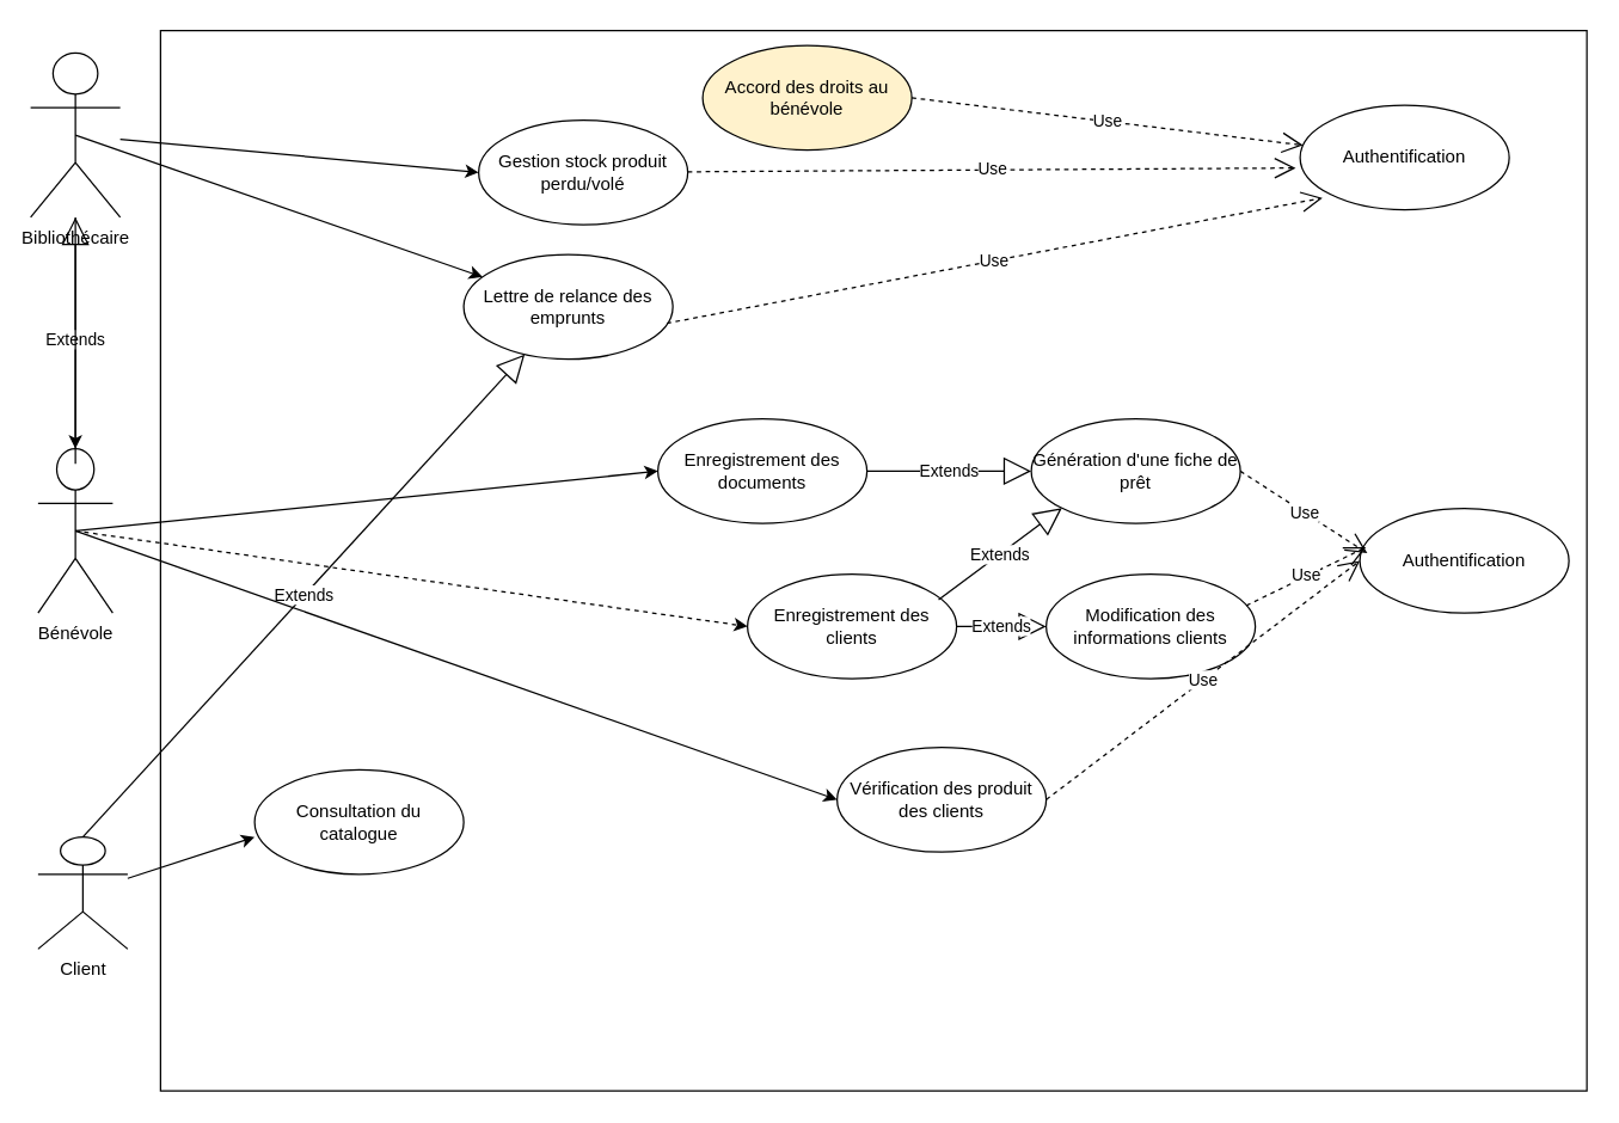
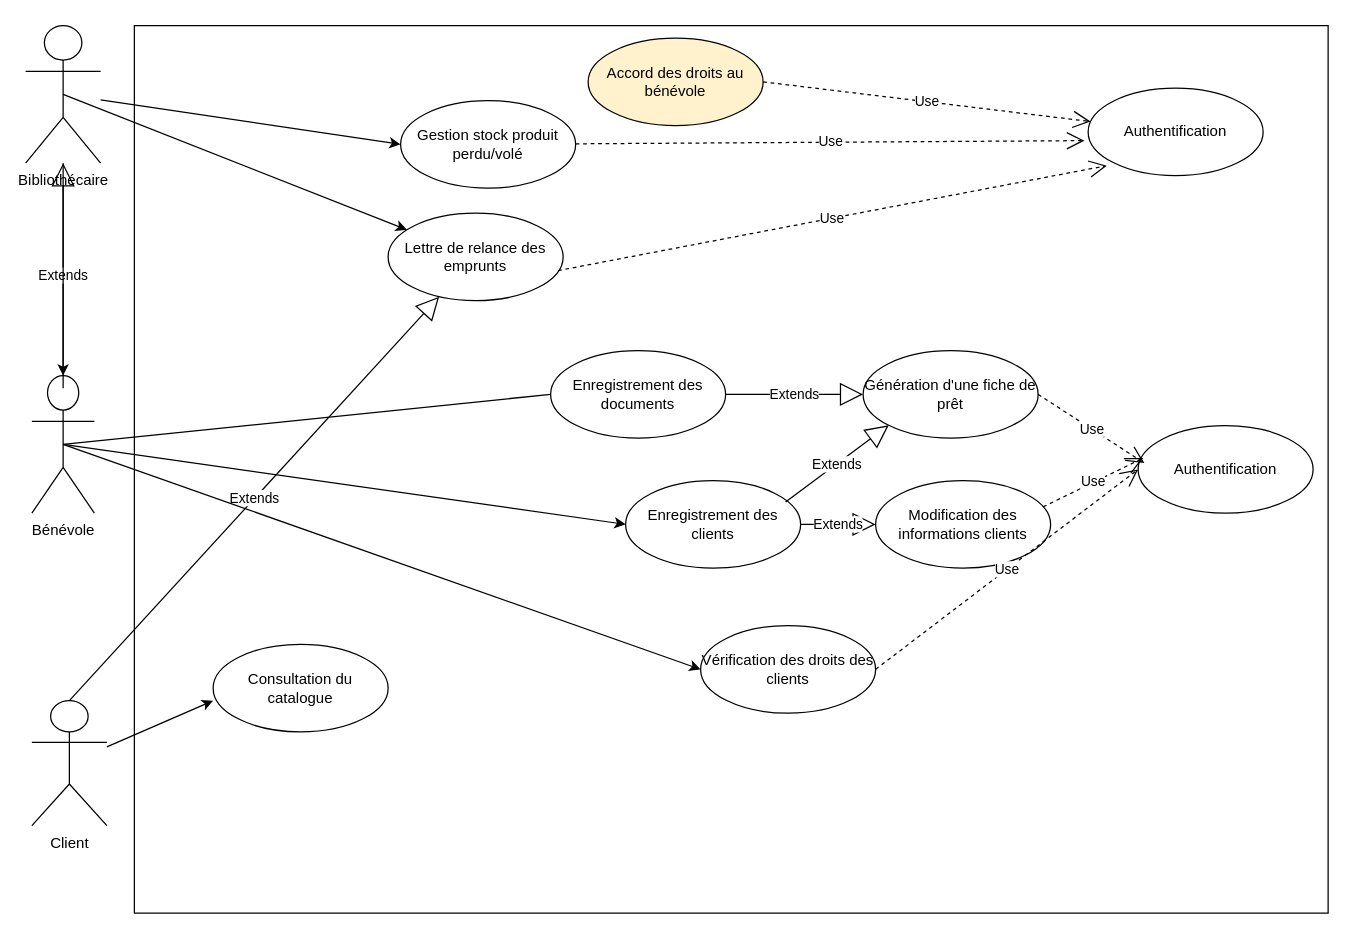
- <mxCell id="3" value="Bibliothécaire" style="shape=umlActor;verticalLabelPosition=bottom;verticalAlign=top;html=1;outlineConnect=0;" parent="1" vertex="1"><mxGeometry x="20" y="35" width="60" height="110" as="geometry" /></mxCell>
+ <mxCell id="3" value="Bibliothécaire" style="shape=umlActor;verticalLabelPosition=bottom;verticalAlign=top;html=1;outlineConnect=0;" parent="1" vertex="1"><mxGeometry x="20" y="20" width="60" height="110" as="geometry" /></mxCell>
- <mxCell id="30" value="" style="endArrow=classic;html=1;exitX=0.5;exitY=0.5;exitDx=0;exitDy=0;exitPerimeter=0;entryX=0;entryY=0.5;entryDx=0;entryDy=0;" edge="1" parent="1" source="4" target="7"><mxGeometry width="50" height="50" relative="1" as="geometry"><mxPoint x="500" y="560" as="sourcePoint" /><mxPoint x="550" y="510" as="targetPoint" /></mxGeometry></mxCell>
+ <mxCell id="30" value="" style="endArrow=none;html=1;exitX=0.5;exitY=0.5;exitDx=0;exitDy=0;exitPerimeter=0;entryX=0;entryY=0.5;entryDx=0;entryDy=0;" edge="1" parent="1" source="4" target="7"><mxGeometry width="50" height="50" relative="1" as="geometry"><mxPoint x="500" y="560" as="sourcePoint" /><mxPoint x="550" y="510" as="targetPoint" /></mxGeometry></mxCell>
- <mxCell id="31" value="" style="endArrow=classic;html=1;exitX=0.5;exitY=0.5;exitDx=0;exitDy=0;exitPerimeter=0;entryX=0;entryY=0.5;entryDx=0;entryDy=0;dashed=1;" edge="1" parent="1" source="4" target="8"><mxGeometry width="50" height="50" relative="1" as="geometry"><mxPoint x="60" y="365" as="sourcePoint" /><mxPoint x="450" y="325" as="targetPoint" /></mxGeometry></mxCell>
+ <mxCell id="31" value="" style="endArrow=classic;html=1;exitX=0.5;exitY=0.5;exitDx=0;exitDy=0;exitPerimeter=0;entryX=0;entryY=0.5;entryDx=0;entryDy=0;" edge="1" parent="1" source="4" target="8"><mxGeometry width="50" height="50" relative="1" as="geometry"><mxPoint x="60" y="365" as="sourcePoint" /><mxPoint x="450" y="325" as="targetPoint" /></mxGeometry></mxCell>
- <mxCell id="13" value="Vérification des produit des clients" style="ellipse;whiteSpace=wrap;html=1;" parent="1" vertex="1"><mxGeometry x="560" y="500" width="140" height="70" as="geometry" /></mxCell>
+ <mxCell id="13" value="Vérification des droits des clients" style="ellipse;whiteSpace=wrap;html=1;" parent="1" vertex="1"><mxGeometry x="560" y="500" width="140" height="70" as="geometry" /></mxCell>
- <mxCell id="5" value="Client" style="shape=umlActor;verticalLabelPosition=bottom;verticalAlign=top;html=1;outlineConnect=0;" parent="1" vertex="1"><mxGeometry x="25" y="560" width="60" height="75" as="geometry" /></mxCell>
+ <mxCell id="5" value="Client" style="shape=umlActor;verticalLabelPosition=bottom;verticalAlign=top;html=1;outlineConnect=0;" parent="1" vertex="1"><mxGeometry x="25" y="560" width="60" height="100" as="geometry" /></mxCell>
